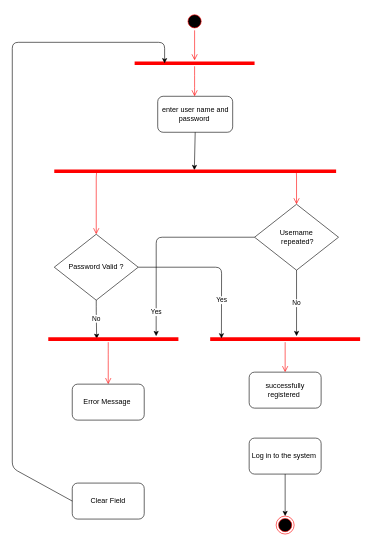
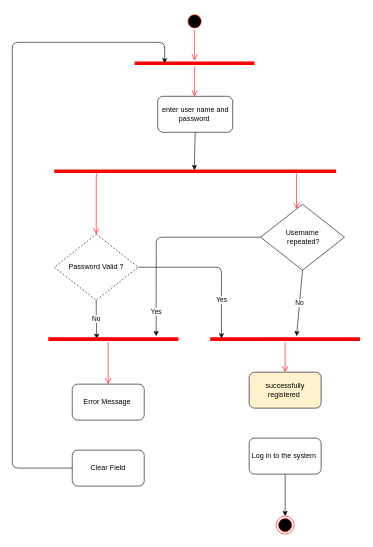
- <mxCell id="3" value="Username &lt;br&gt;&amp;nbsp;repeated?" style="rhombus;whiteSpace=wrap;html=1;" parent="1" vertex="1"><mxGeometry x="424" y="340" width="140" height="110" as="geometry" /></mxCell>
+ <mxCell id="3" value="Username &lt;br&gt;&amp;nbsp;repeated?" style="rhombus;whiteSpace=wrap;html=1;" parent="1" vertex="1"><mxGeometry x="434" y="340" width="140" height="110" as="geometry" /></mxCell>
- <mxCell id="10" value="&lt;span&gt;Password Valid ?&lt;/span&gt;" style="rhombus;whiteSpace=wrap;html=1;" vertex="1" parent="1"><mxGeometry x="90" y="390" width="140" height="110" as="geometry" /></mxCell>
+ <mxCell id="10" value="&lt;span&gt;Password Valid ?&lt;/span&gt;" style="rhombus;whiteSpace=wrap;html=1;dashed=1;" vertex="1" parent="1"><mxGeometry x="90" y="390" width="140" height="110" as="geometry" /></mxCell>
- <mxCell id="5" value="successfully registered&amp;nbsp;" style="rounded=1;whiteSpace=wrap;html=1;" parent="1" vertex="1"><mxGeometry x="415" y="620" width="120" height="60" as="geometry" /></mxCell>
+ <mxCell id="5" value="successfully registered&amp;nbsp;" style="rounded=1;whiteSpace=wrap;html=1;fillColor=#fff2cc;" parent="1" vertex="1"><mxGeometry x="415" y="620" width="120" height="60" as="geometry" /></mxCell>
- <mxCell id="26" value="Clear Field" style="rounded=1;whiteSpace=wrap;html=1;" vertex="1" parent="1"><mxGeometry x="120" y="805" width="120" height="60" as="geometry" /></mxCell>
+ <mxCell id="26" value="Clear Field" style="rounded=1;whiteSpace=wrap;html=1;" vertex="1" parent="1"><mxGeometry x="120" y="750" width="120" height="60" as="geometry" /></mxCell>
